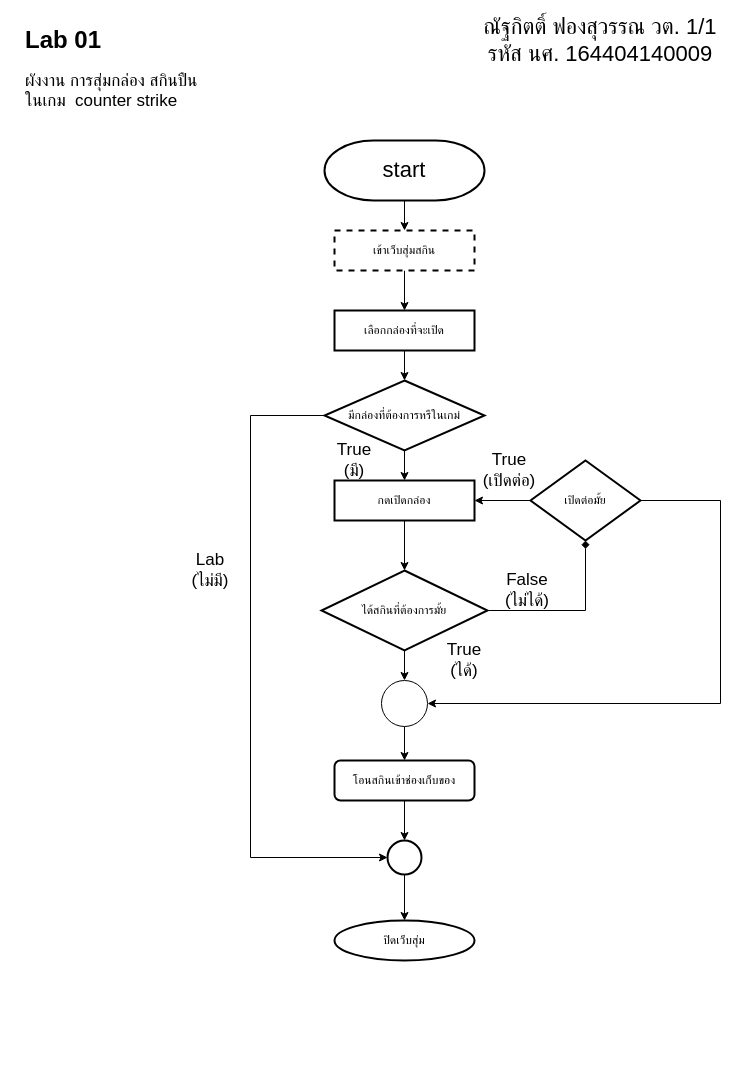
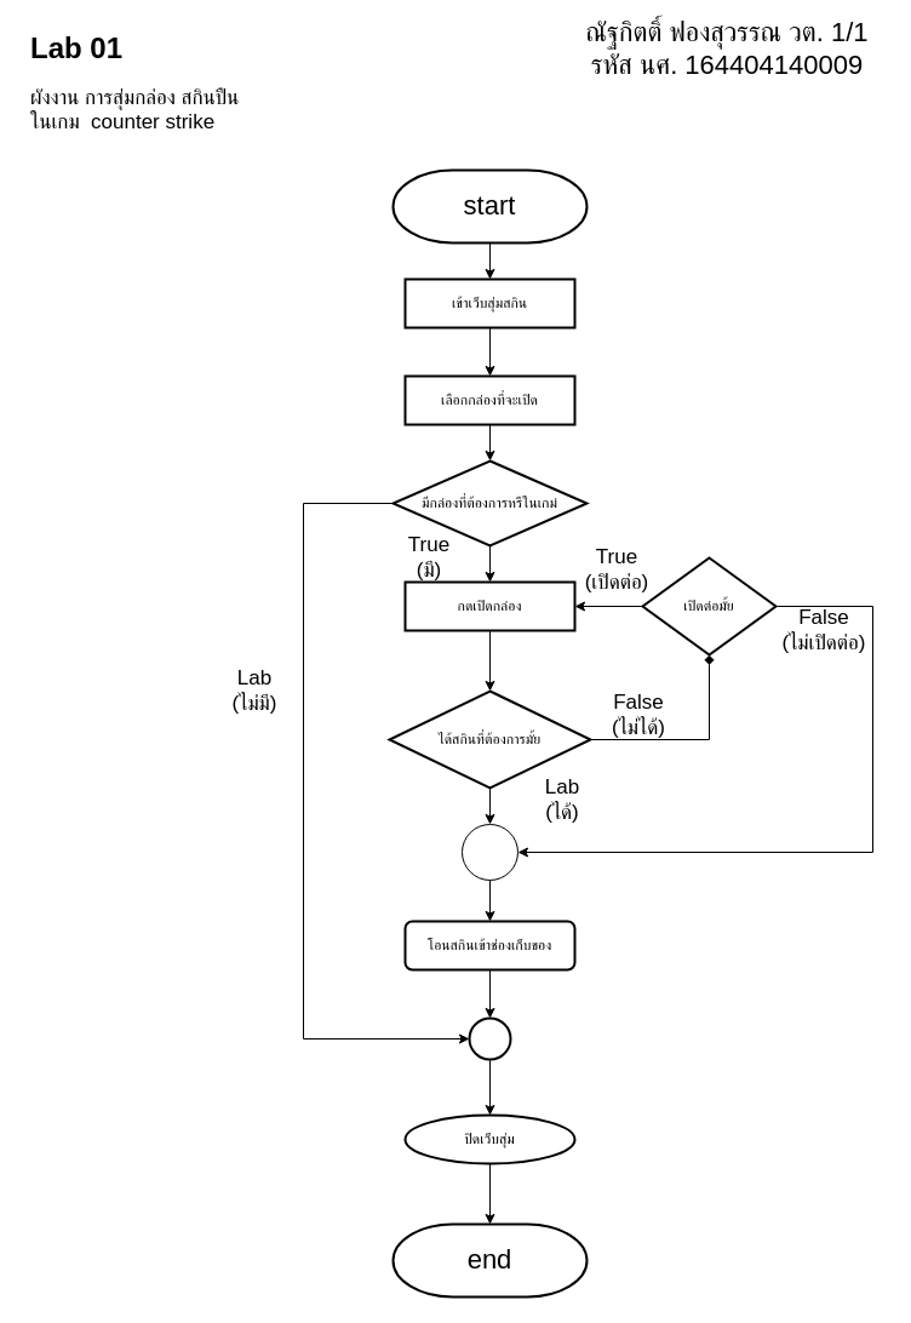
- <mxCell id="18" value="เข้าเว็บสุ่มสกิน" style="rounded=0;whiteSpace=wrap;html=1;strokeWidth=2;dashed=1;" parent="1" vertex="1"><mxGeometry x="334" y="230" width="140" height="40" as="geometry" /></mxCell>
+ <mxCell id="18" value="เข้าเว็บสุ่มสกิน" style="rounded=0;whiteSpace=wrap;html=1;strokeWidth=2;" parent="1" vertex="1"><mxGeometry x="334" y="230" width="140" height="40" as="geometry" /></mxCell>
+ <mxCell id="29" value="&lt;font style=&quot;font-size: 17px&quot;&gt;False&lt;br&gt;(ไม่เปิดต่อ)&lt;br&gt;&lt;/font&gt;" style="text;html=1;strokeColor=none;fillColor=none;align=center;verticalAlign=middle;whiteSpace=wrap;rounded=0;" parent="1" vertex="1"><mxGeometry x="640" y="510" width="80" height="20" as="geometry" /></mxCell>
- <mxCell id="27" value="&lt;font style=&quot;font-size: 17px&quot;&gt;True&lt;br&gt;(ได้)&lt;br&gt;&lt;/font&gt;" style="text;html=1;strokeColor=none;fillColor=none;align=center;verticalAlign=middle;whiteSpace=wrap;rounded=0;" parent="1" vertex="1"><mxGeometry x="444" y="650" width="40" height="20" as="geometry" /></mxCell>
+ <mxCell id="27" value="&lt;font style=&quot;font-size: 17px&quot;&gt;Lab&lt;br&gt;(ได้)&lt;br&gt;&lt;/font&gt;" style="text;html=1;strokeColor=none;fillColor=none;align=center;verticalAlign=middle;whiteSpace=wrap;rounded=0;" parent="1" vertex="1"><mxGeometry x="444" y="650" width="40" height="20" as="geometry" /></mxCell>
+ <mxCell id="22" value="" style="edgeStyle=orthogonalEdgeStyle;rounded=0;orthogonalLoop=1;jettySize=auto;html=1;" parent="1" source="23" target="4" edge="1"><mxGeometry relative="1" as="geometry" /></mxCell>
+ <mxCell id="4" value="&lt;font style=&quot;font-size: 22px&quot;&gt;end&lt;/font&gt;" style="strokeWidth=2;html=1;shape=mxgraph.flowchart.terminator;whiteSpace=wrap;" parent="1" vertex="1"><mxGeometry x="324" y="1010" width="160" height="60" as="geometry" /></mxCell>
